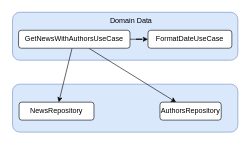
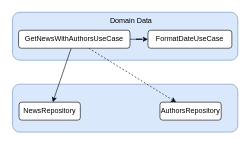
- <mxCell id="5" value="" style="rounded=0;orthogonalLoop=1;jettySize=auto;html=1;" parent="1" source="7" target="11" edge="1"><mxGeometry relative="1" as="geometry" /></mxCell>
+ <mxCell id="5" value="" style="rounded=0;orthogonalLoop=1;jettySize=auto;html=1;dashed=1;" parent="1" source="7" target="11" edge="1"><mxGeometry relative="1" as="geometry" /></mxCell>
- <mxCell id="10" value="NewsRepository" style="rounded=1;whiteSpace=wrap;html=1;" parent="1" vertex="1"><mxGeometry x="30.88" y="170" width="125" height="30" as="geometry" /></mxCell>
+ <mxCell id="10" value="NewsRepository" style="rounded=1;whiteSpace=wrap;html=1;" parent="1" vertex="1"><mxGeometry x="30.88" y="170" width="102.25" height="30" as="geometry" /></mxCell>
